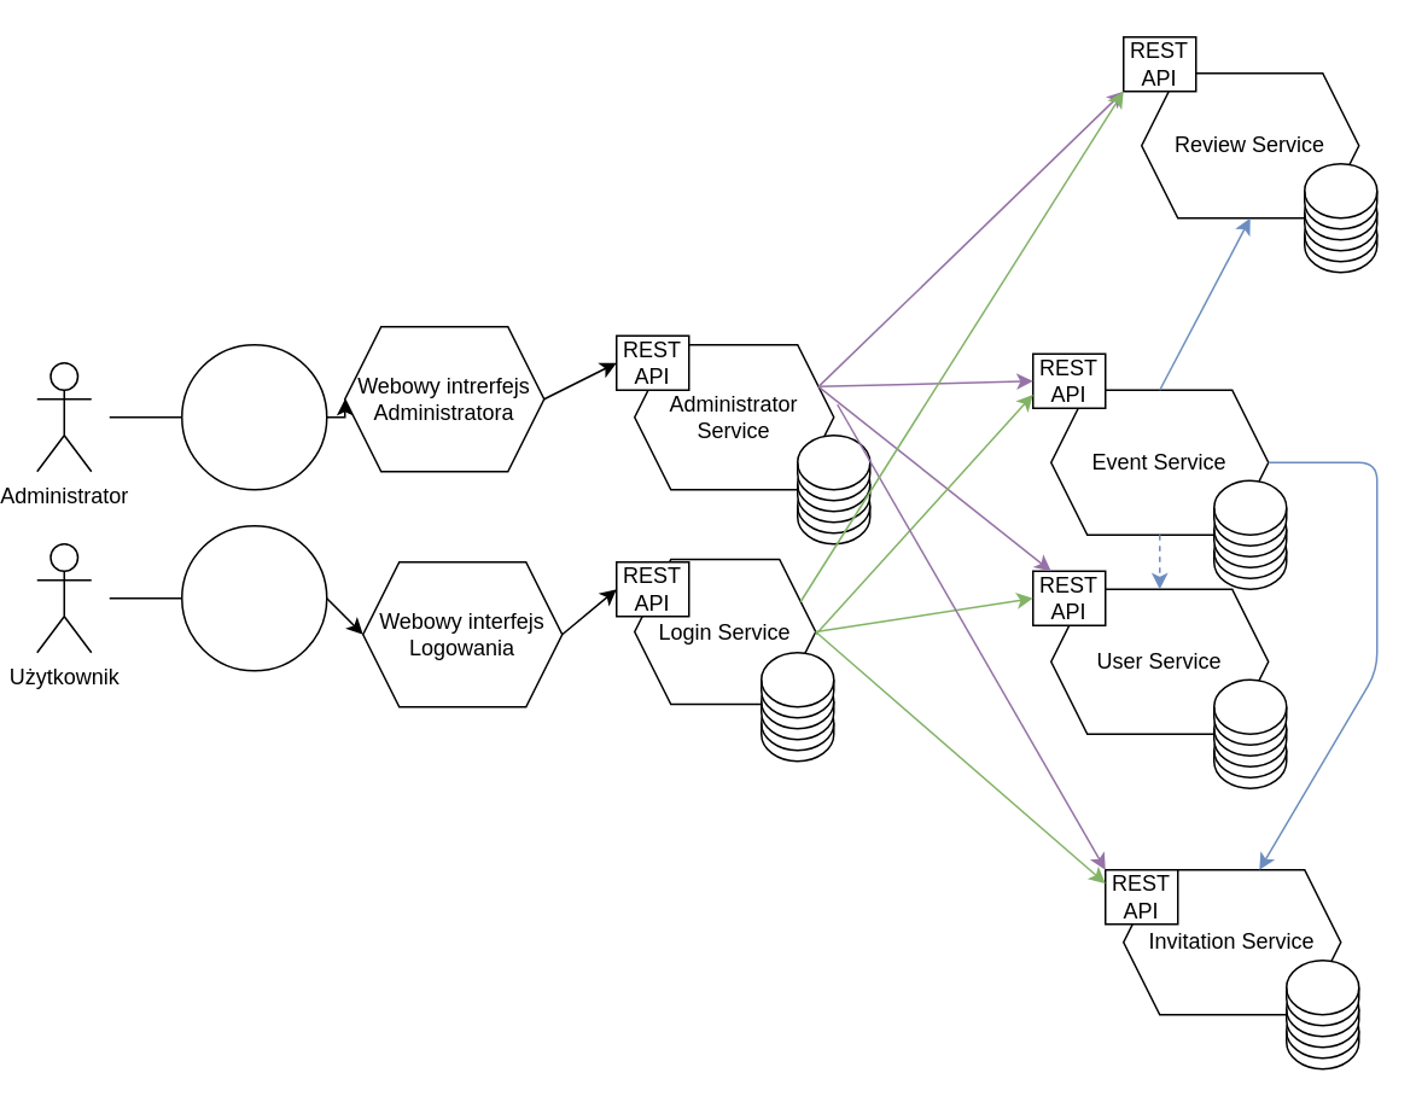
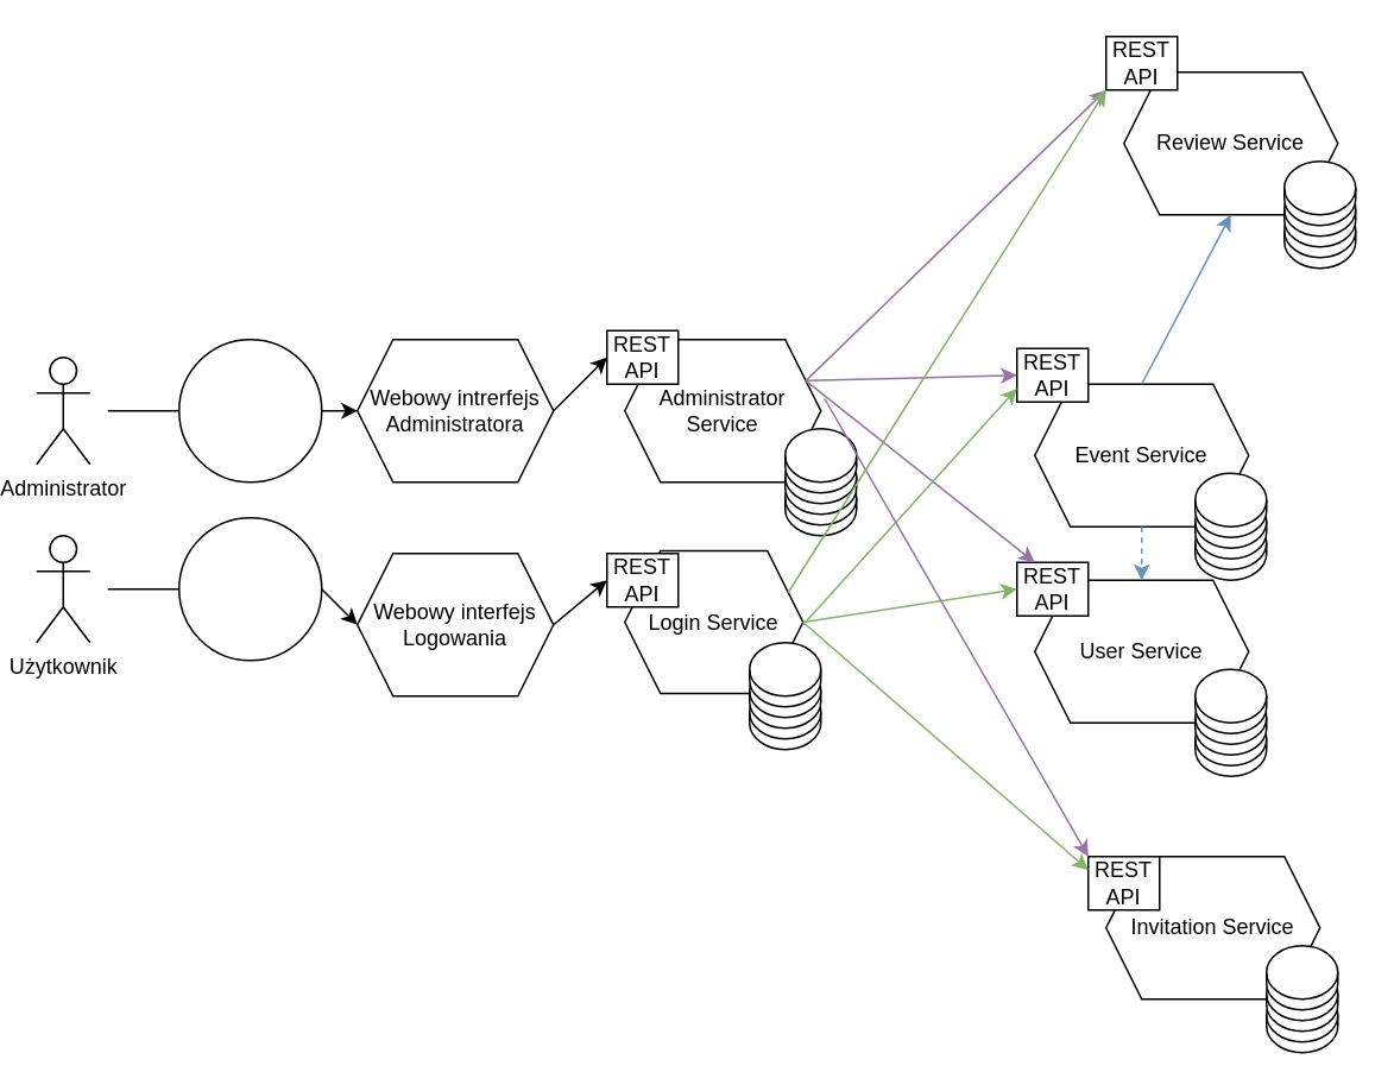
- <mxCell id="46" value="Webowy intrerfejs Administratora" style="shape=hexagon;perimeter=hexagonPerimeter2;whiteSpace=wrap;html=1;fixedSize=1;" parent="1" vertex="1"><mxGeometry x="190" y="180" width="110" height="80" as="geometry" /></mxCell>
+ <mxCell id="46" value="Webowy intrerfejs Administratora" style="shape=hexagon;perimeter=hexagonPerimeter2;whiteSpace=wrap;html=1;fixedSize=1;" parent="1" vertex="1"><mxGeometry x="200" y="190" width="110" height="80" as="geometry" /></mxCell>
- <mxCell id="62" value="" style="endArrow=classic;html=1;exitX=1;exitY=0.5;exitDx=0;exitDy=0;entryX=0.625;entryY=0;entryDx=0;entryDy=0;fillColor=#dae8fc;strokeColor=#6c8ebf;" edge="1" parent="1" source="9" target="8"><mxGeometry width="50" height="50" relative="1" as="geometry"><mxPoint x="650" y="225" as="sourcePoint" /><mxPoint x="700" y="130" as="targetPoint" /><Array as="points"><mxPoint x="760" y="255" /><mxPoint x="760" y="370" /></Array></mxGeometry></mxCell>
